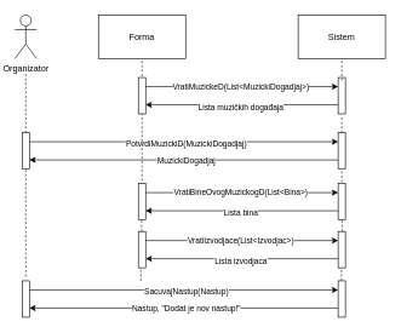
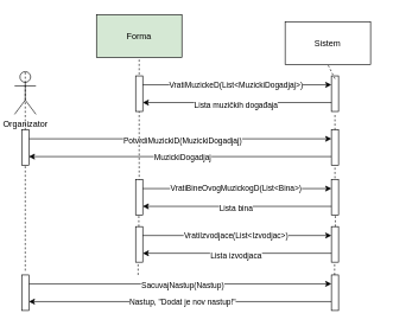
- <mxCell id="3" value="Organizator" style="shape=umlActor;verticalLabelPosition=bottom;verticalAlign=top;html=1;outlineConnect=0;" vertex="1" parent="1"><mxGeometry x="20" y="20" width="30" height="60" as="geometry" /></mxCell>
+ <mxCell id="3" value="Organizator" style="shape=umlActor;verticalLabelPosition=bottom;verticalAlign=top;html=1;outlineConnect=0;" vertex="1" parent="1"><mxGeometry x="20" y="100" width="30" height="60" as="geometry" /></mxCell>
- <mxCell id="14" value="Forma" style="rounded=0;whiteSpace=wrap;html=1;" vertex="1" parent="1"><mxGeometry x="135" y="20" width="120" height="60" as="geometry" /></mxCell>
+ <mxCell id="14" value="Forma" style="rounded=0;whiteSpace=wrap;html=1;fillColor=#d5e8d4;" vertex="1" parent="1"><mxGeometry x="135" y="20" width="120" height="60" as="geometry" /></mxCell>
- <mxCell id="12" value="Sistem" style="rounded=0;whiteSpace=wrap;html=1;" vertex="1" parent="1"><mxGeometry x="410" y="20" width="120" height="60" as="geometry" /></mxCell>
+ <mxCell id="12" value="Sistem" style="rounded=0;whiteSpace=wrap;html=1;" vertex="1" parent="1"><mxGeometry x="400" y="30" width="120" height="60" as="geometry" /></mxCell>
